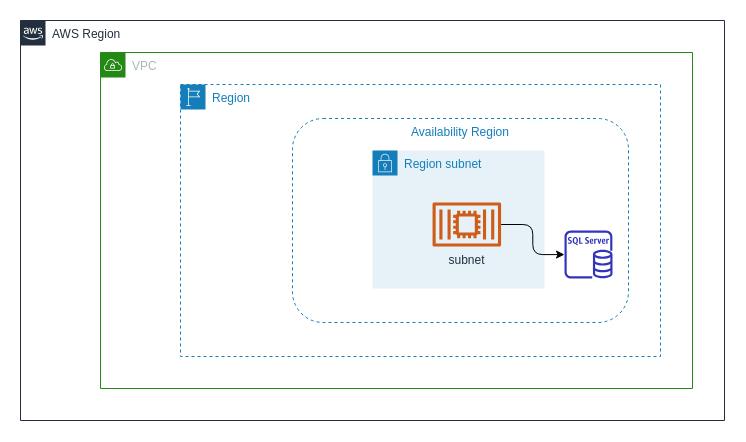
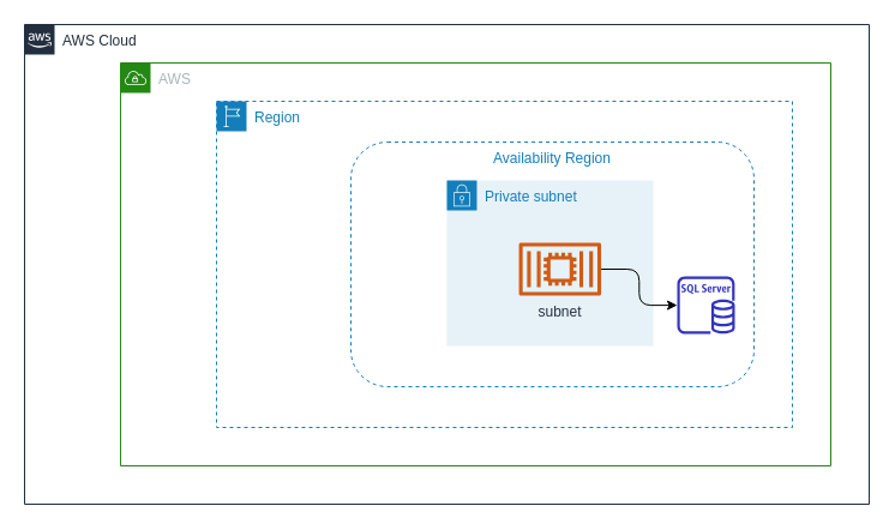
- <mxCell id="2" value="AWS Region" style="points=[[0,0],[0.25,0],[0.5,0],[0.75,0],[1,0],[1,0.25],[1,0.5],[1,0.75],[1,1],[0.75,1],[0.5,1],[0.25,1],[0,1],[0,0.75],[0,0.5],[0,0.25]];outlineConnect=0;gradientColor=none;html=1;whiteSpace=wrap;fontSize=12;fontStyle=0;shape=mxgraph.aws4.group;grIcon=mxgraph.aws4.group_aws_cloud_alt;strokeColor=#232F3E;fillColor=none;verticalAlign=top;align=left;spacingLeft=30;fontColor=#232F3E;dashed=0;rounded=1;" vertex="1" parent="1"><mxGeometry x="20" y="20" width="704" height="400" as="geometry" /></mxCell>
+ <mxCell id="2" value="AWS Cloud" style="points=[[0,0],[0.25,0],[0.5,0],[0.75,0],[1,0],[1,0.25],[1,0.5],[1,0.75],[1,1],[0.75,1],[0.5,1],[0.25,1],[0,1],[0,0.75],[0,0.5],[0,0.25]];outlineConnect=0;gradientColor=none;html=1;whiteSpace=wrap;fontSize=12;fontStyle=0;shape=mxgraph.aws4.group;grIcon=mxgraph.aws4.group_aws_cloud_alt;strokeColor=#232F3E;fillColor=none;verticalAlign=top;align=left;spacingLeft=30;fontColor=#232F3E;dashed=0;rounded=1;" vertex="1" parent="1"><mxGeometry x="20" y="20" width="704" height="400" as="geometry" /></mxCell>
- <mxCell id="3" value="VPC" style="points=[[0,0],[0.25,0],[0.5,0],[0.75,0],[1,0],[1,0.25],[1,0.5],[1,0.75],[1,1],[0.75,1],[0.5,1],[0.25,1],[0,1],[0,0.75],[0,0.5],[0,0.25]];outlineConnect=0;gradientColor=none;html=1;whiteSpace=wrap;fontSize=12;fontStyle=0;shape=mxgraph.aws4.group;grIcon=mxgraph.aws4.group_vpc;strokeColor=#248814;fillColor=none;verticalAlign=top;align=left;spacingLeft=30;fontColor=#AAB7B8;dashed=0;rounded=1;" vertex="1" parent="1"><mxGeometry x="100" y="52" width="592" height="336" as="geometry" /></mxCell>
+ <mxCell id="3" value="AWS" style="points=[[0,0],[0.25,0],[0.5,0],[0.75,0],[1,0],[1,0.25],[1,0.5],[1,0.75],[1,1],[0.75,1],[0.5,1],[0.25,1],[0,1],[0,0.75],[0,0.5],[0,0.25]];outlineConnect=0;gradientColor=none;html=1;whiteSpace=wrap;fontSize=12;fontStyle=0;shape=mxgraph.aws4.group;grIcon=mxgraph.aws4.group_vpc;strokeColor=#248814;fillColor=none;verticalAlign=top;align=left;spacingLeft=30;fontColor=#AAB7B8;dashed=0;rounded=1;" vertex="1" parent="1"><mxGeometry x="100" y="52" width="592" height="336" as="geometry" /></mxCell>
- <mxCell id="7" value="Region subnet" style="points=[[0,0],[0.25,0],[0.5,0],[0.75,0],[1,0],[1,0.25],[1,0.5],[1,0.75],[1,1],[0.75,1],[0.5,1],[0.25,1],[0,1],[0,0.75],[0,0.5],[0,0.25]];outlineConnect=0;gradientColor=none;html=1;whiteSpace=wrap;fontSize=12;fontStyle=0;shape=mxgraph.aws4.group;grIcon=mxgraph.aws4.group_security_group;grStroke=0;strokeColor=#147EBA;fillColor=#E6F2F8;verticalAlign=top;align=left;spacingLeft=30;fontColor=#147EBA;dashed=0;rounded=1;" vertex="1" parent="1"><mxGeometry x="372" y="150" width="172" height="138" as="geometry" /></mxCell>
+ <mxCell id="7" value="Private subnet" style="points=[[0,0],[0.25,0],[0.5,0],[0.75,0],[1,0],[1,0.25],[1,0.5],[1,0.75],[1,1],[0.75,1],[0.5,1],[0.25,1],[0,1],[0,0.75],[0,0.5],[0,0.25]];outlineConnect=0;gradientColor=none;html=1;whiteSpace=wrap;fontSize=12;fontStyle=0;shape=mxgraph.aws4.group;grIcon=mxgraph.aws4.group_security_group;grStroke=0;strokeColor=#147EBA;fillColor=#E6F2F8;verticalAlign=top;align=left;spacingLeft=30;fontColor=#147EBA;dashed=0;rounded=1;" vertex="1" parent="1"><mxGeometry x="372" y="150" width="172" height="138" as="geometry" /></mxCell>
